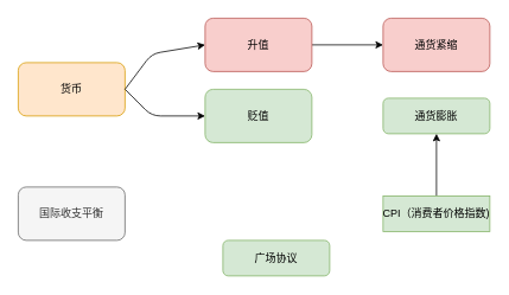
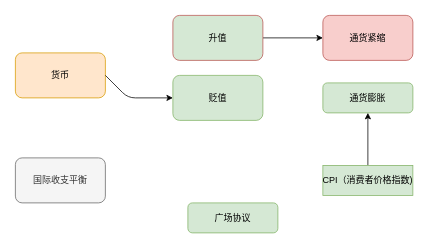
- <mxCell id="4" value="升值" style="rounded=1;whiteSpace=wrap;html=1;fillColor=#f8cecc;strokeColor=#b85450;" vertex="1" parent="1"><mxGeometry x="230" y="20" width="120" height="60" as="geometry" /></mxCell>
+ <mxCell id="4" value="升值" style="rounded=1;whiteSpace=wrap;html=1;fillColor=#d5e8d4;strokeColor=#b85450;" vertex="1" parent="1"><mxGeometry x="230" y="20" width="120" height="60" as="geometry" /></mxCell>
- <mxCell id="12" value="" style="endArrow=classic;html=1;exitX=1;exitY=0.5;exitDx=0;exitDy=0;entryX=0;entryY=0.5;entryDx=0;entryDy=0;" edge="1" parent="1" source="2" target="4"><mxGeometry width="50" height="50" relative="1" as="geometry"><mxPoint x="190" y="180" as="sourcePoint" /><mxPoint x="240" y="130" as="targetPoint" /><Array as="points"><mxPoint x="170" y="60" /></Array></mxGeometry></mxCell>
